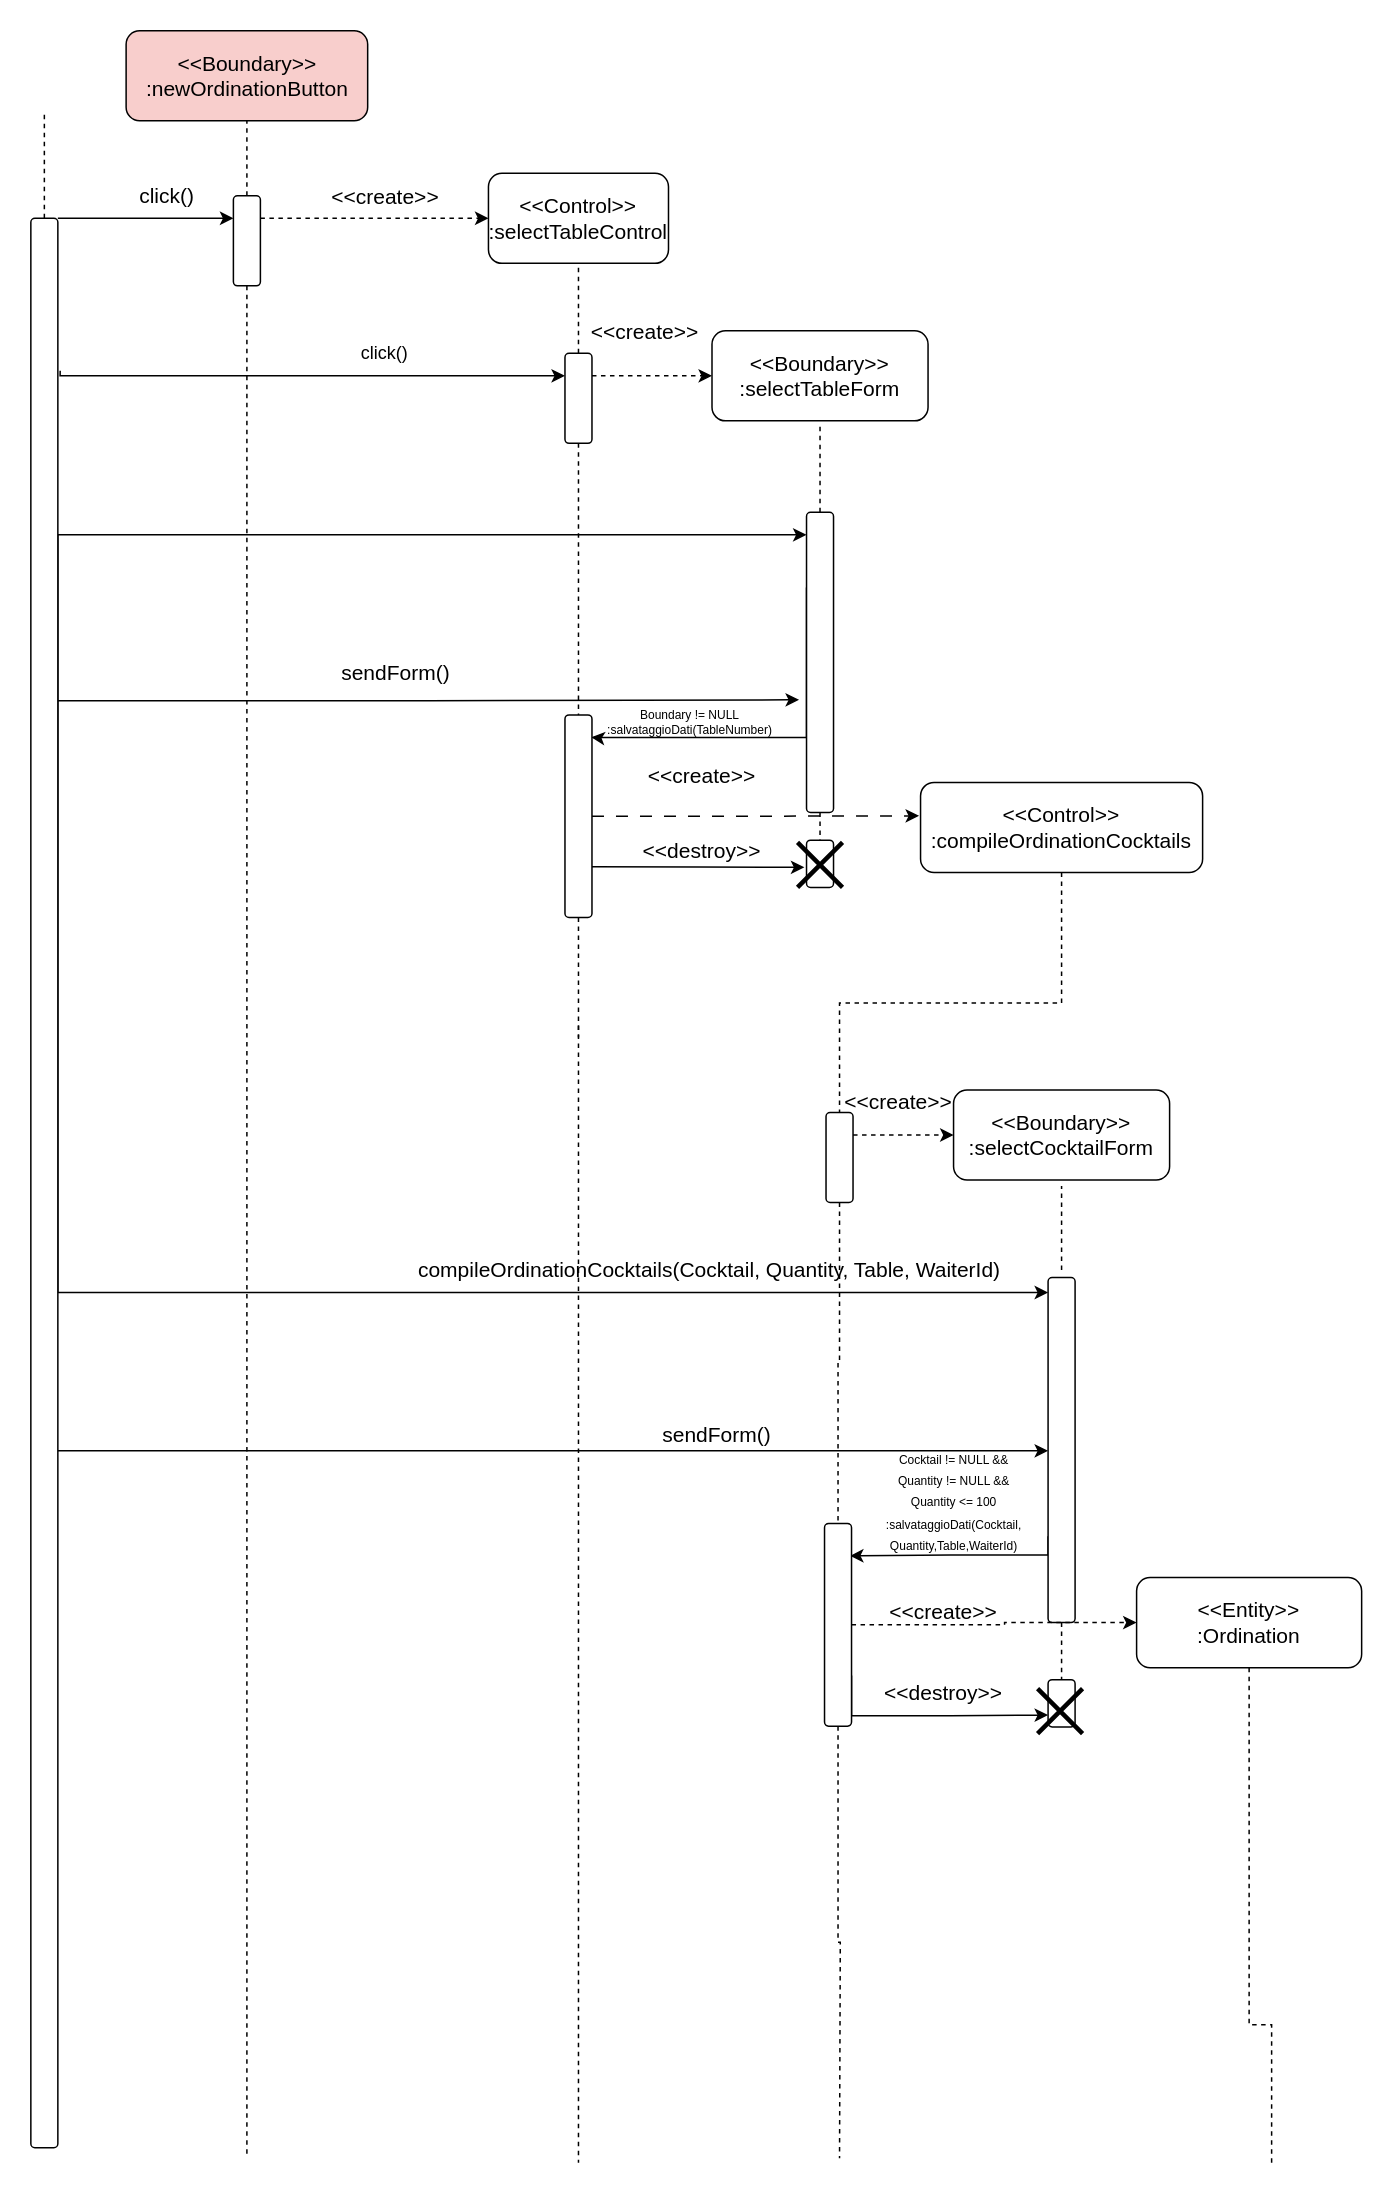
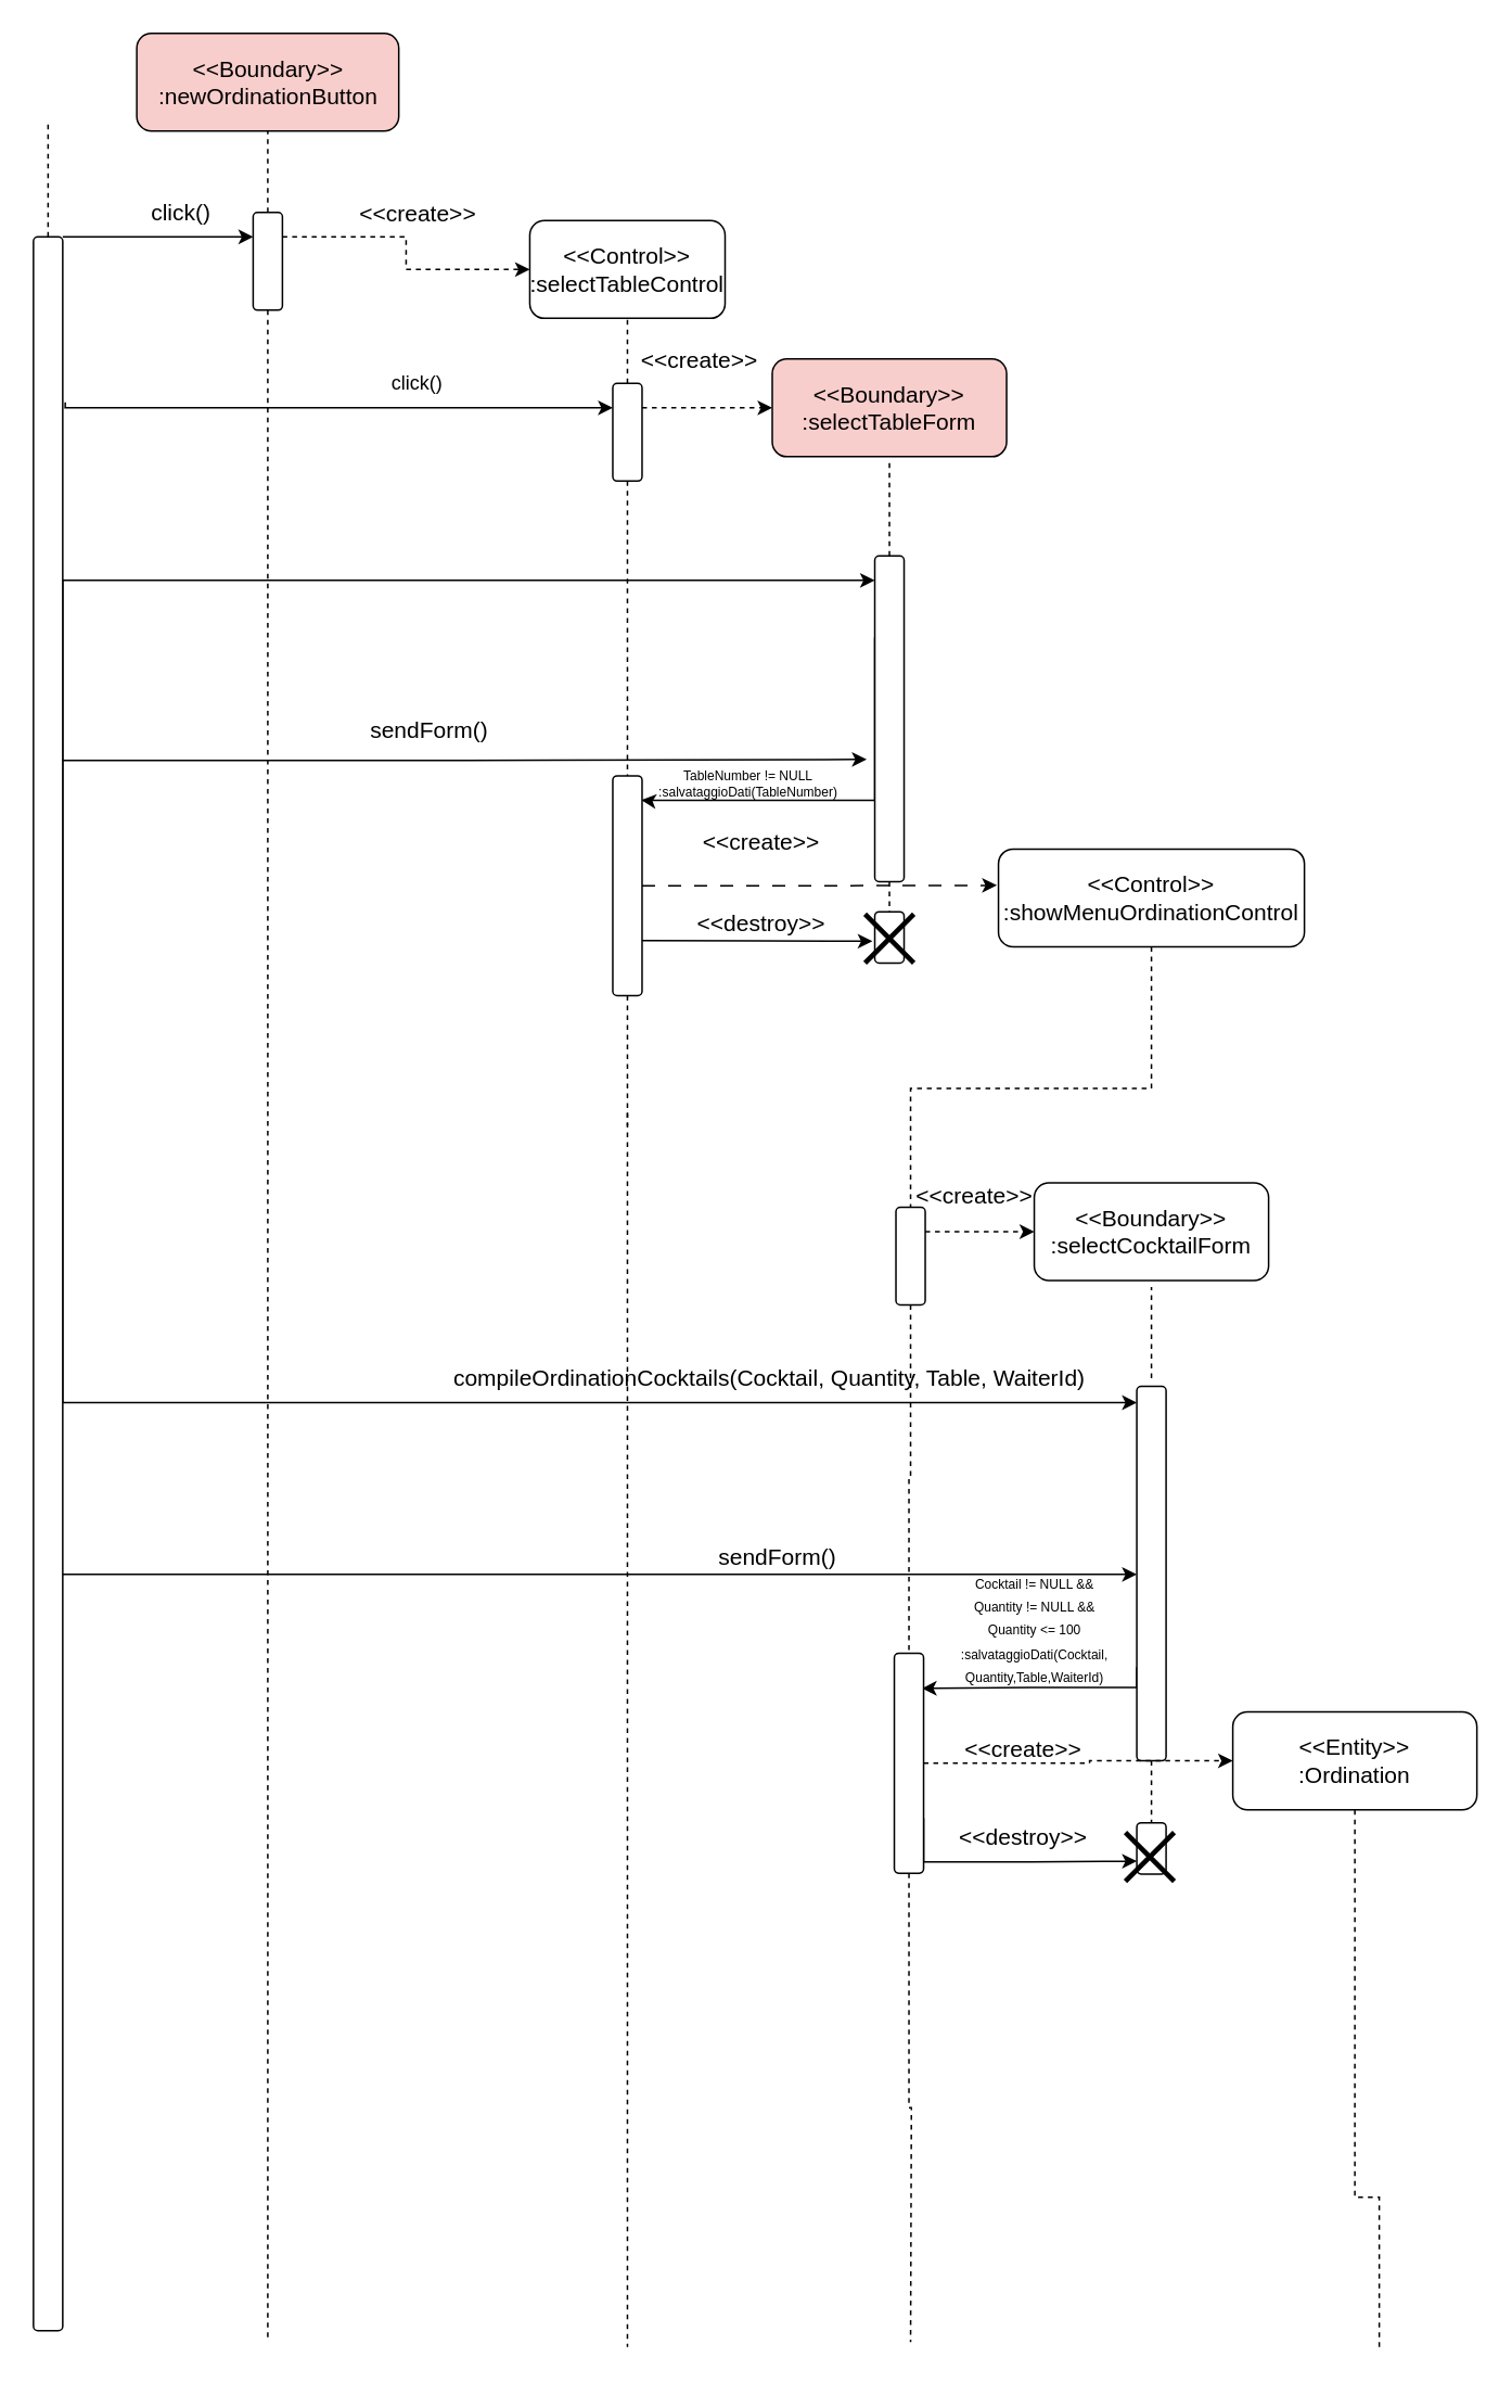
- <mxCell id="17" value="&amp;lt;&amp;lt;Control&amp;gt;&amp;gt;&lt;br&gt;:selectTableControl" style="rounded=1;whiteSpace=wrap;html=1;fontSize=14;" vertex="1" parent="1"><mxGeometry x="325" y="115.004" width="120" height="60" as="geometry" /></mxCell>
+ <mxCell id="17" value="&amp;lt;&amp;lt;Control&amp;gt;&amp;gt;&lt;br&gt;:selectTableControl" style="rounded=1;whiteSpace=wrap;html=1;fontSize=14;" vertex="1" parent="1"><mxGeometry x="325" y="135.004" width="120" height="60" as="geometry" /></mxCell>
- <mxCell id="23" value="&amp;lt;&amp;lt;Boundary&amp;gt;&amp;gt;&lt;br&gt;:selectTableForm" style="rounded=1;whiteSpace=wrap;html=1;fontSize=14;" vertex="1" parent="1"><mxGeometry x="474" y="220" width="144" height="60" as="geometry" /></mxCell>
+ <mxCell id="23" value="&amp;lt;&amp;lt;Boundary&amp;gt;&amp;gt;&lt;br&gt;:selectTableForm" style="rounded=1;whiteSpace=wrap;html=1;fontSize=14;fillColor=#f8cecc;" vertex="1" parent="1"><mxGeometry x="474" y="220" width="144" height="60" as="geometry" /></mxCell>
- <mxCell id="66" value="Boundary != NULL&lt;br&gt;:salvataggioDati(TableNumber)" style="text;html=1;align=center;verticalAlign=middle;resizable=0;points=[];autosize=1;strokeColor=none;fillColor=none;fontSize=8;" vertex="1" parent="1"><mxGeometry x="394" y="466" width="130" height="30" as="geometry" /></mxCell>
+ <mxCell id="66" value="TableNumber != NULL&lt;br&gt;:salvataggioDati(TableNumber)" style="text;html=1;align=center;verticalAlign=middle;resizable=0;points=[];autosize=1;strokeColor=none;fillColor=none;fontSize=8;" vertex="1" parent="1"><mxGeometry x="394" y="466" width="130" height="30" as="geometry" /></mxCell>
- <mxCell id="37" value="&amp;lt;&amp;lt;Control&amp;gt;&amp;gt;&lt;br&gt;:compileOrdinationCocktails" style="rounded=1;whiteSpace=wrap;html=1;fontSize=14;" vertex="1" parent="1"><mxGeometry x="613" y="521" width="188" height="60" as="geometry" /></mxCell>
+ <mxCell id="37" value="&amp;lt;&amp;lt;Control&amp;gt;&amp;gt;&lt;br&gt;:showMenuOrdinationControl" style="rounded=1;whiteSpace=wrap;html=1;fontSize=14;" vertex="1" parent="1"><mxGeometry x="613" y="521" width="188" height="60" as="geometry" /></mxCell>
